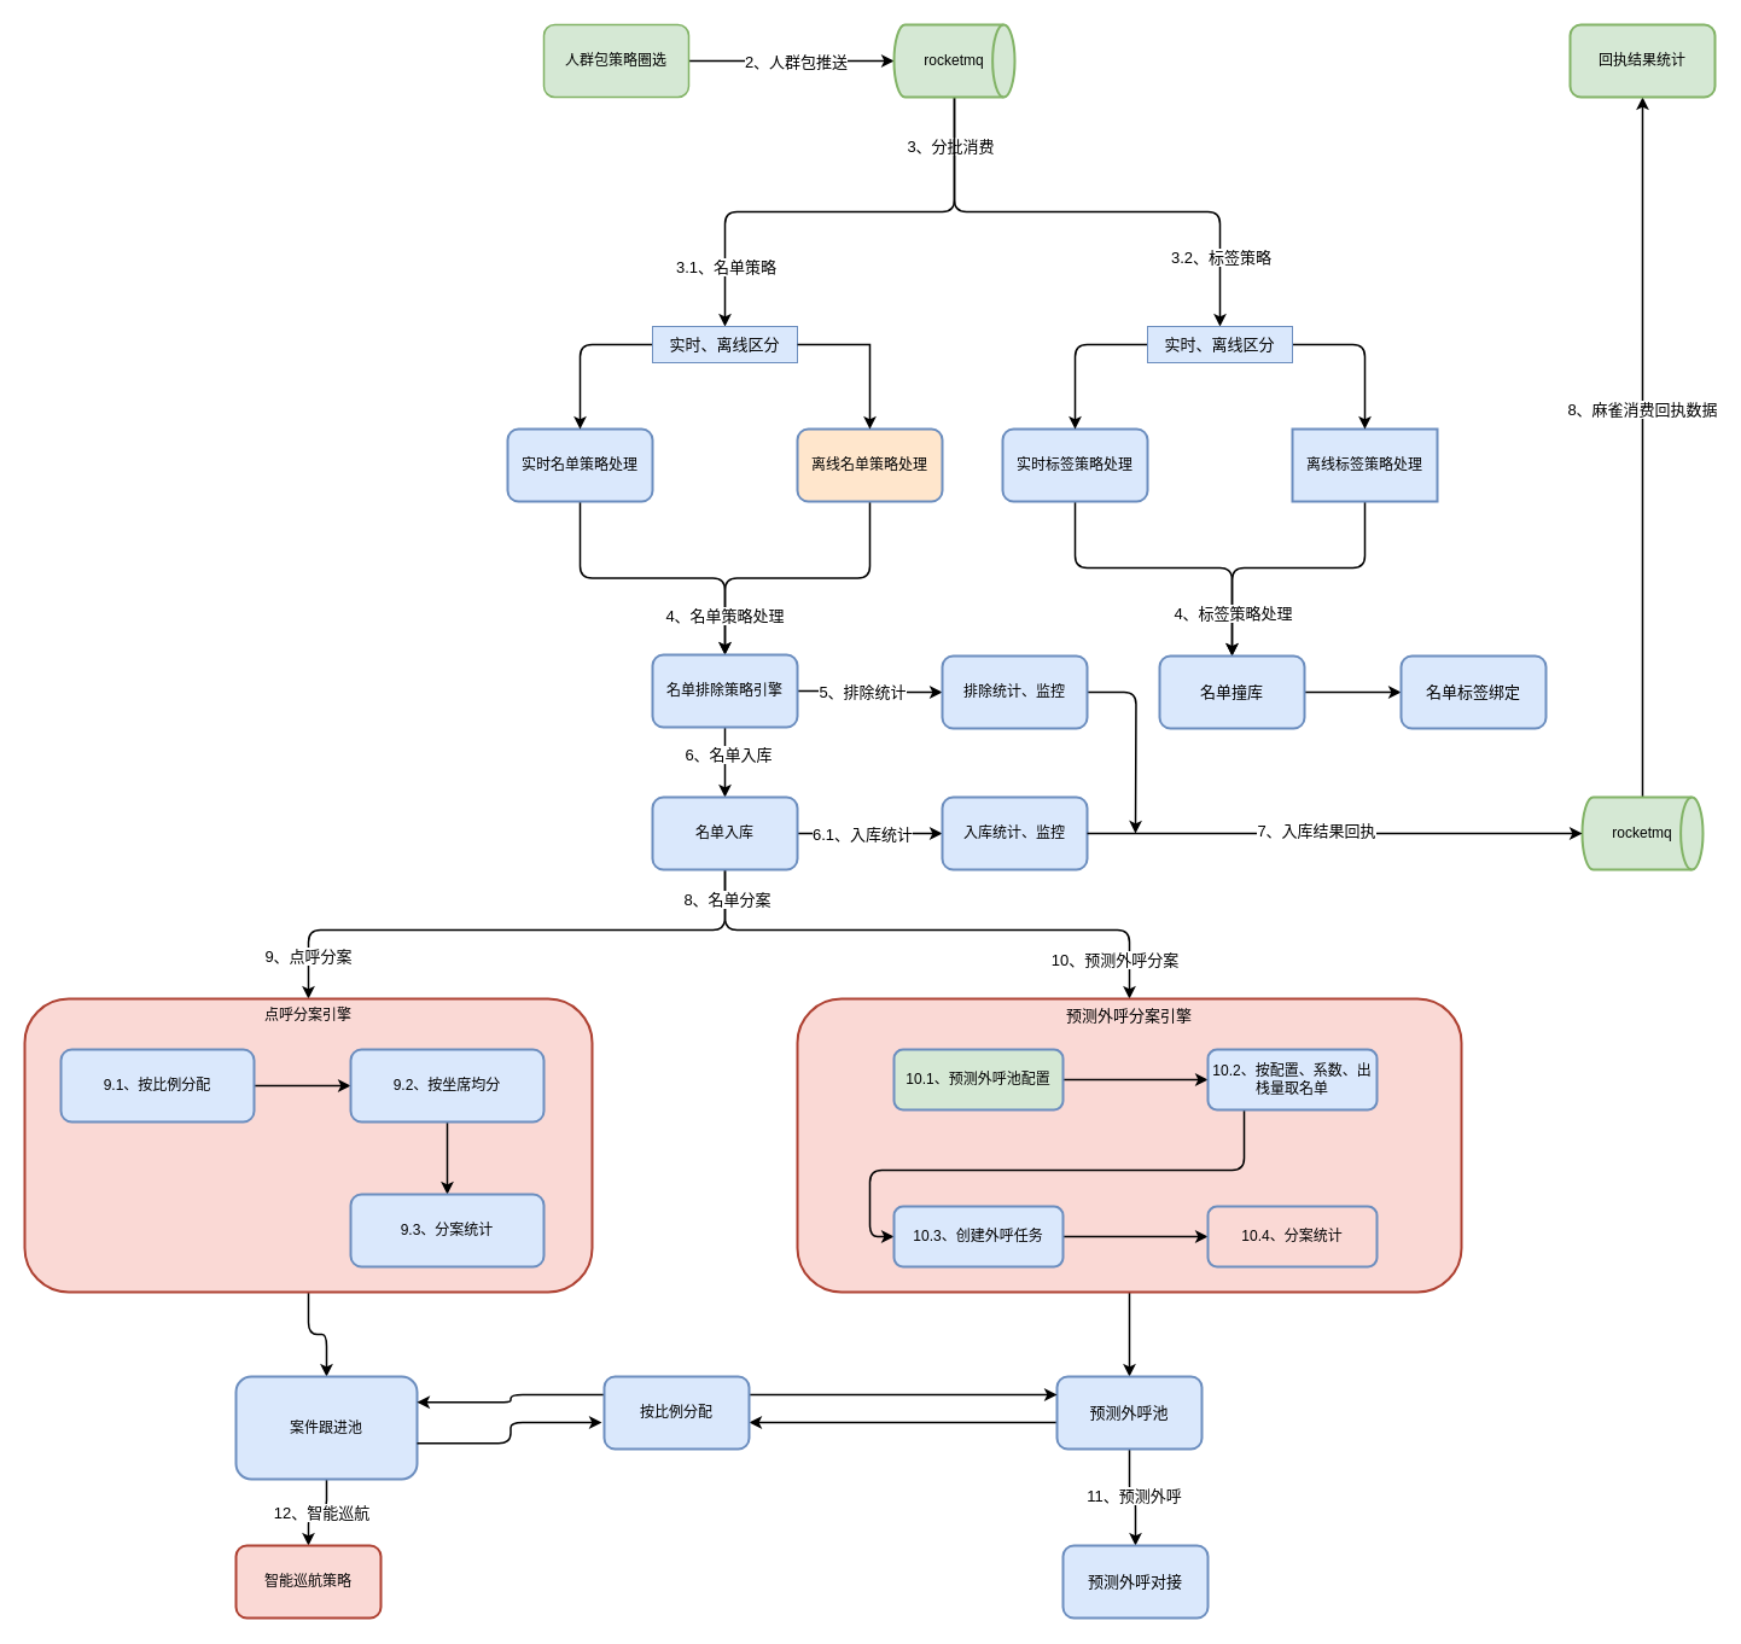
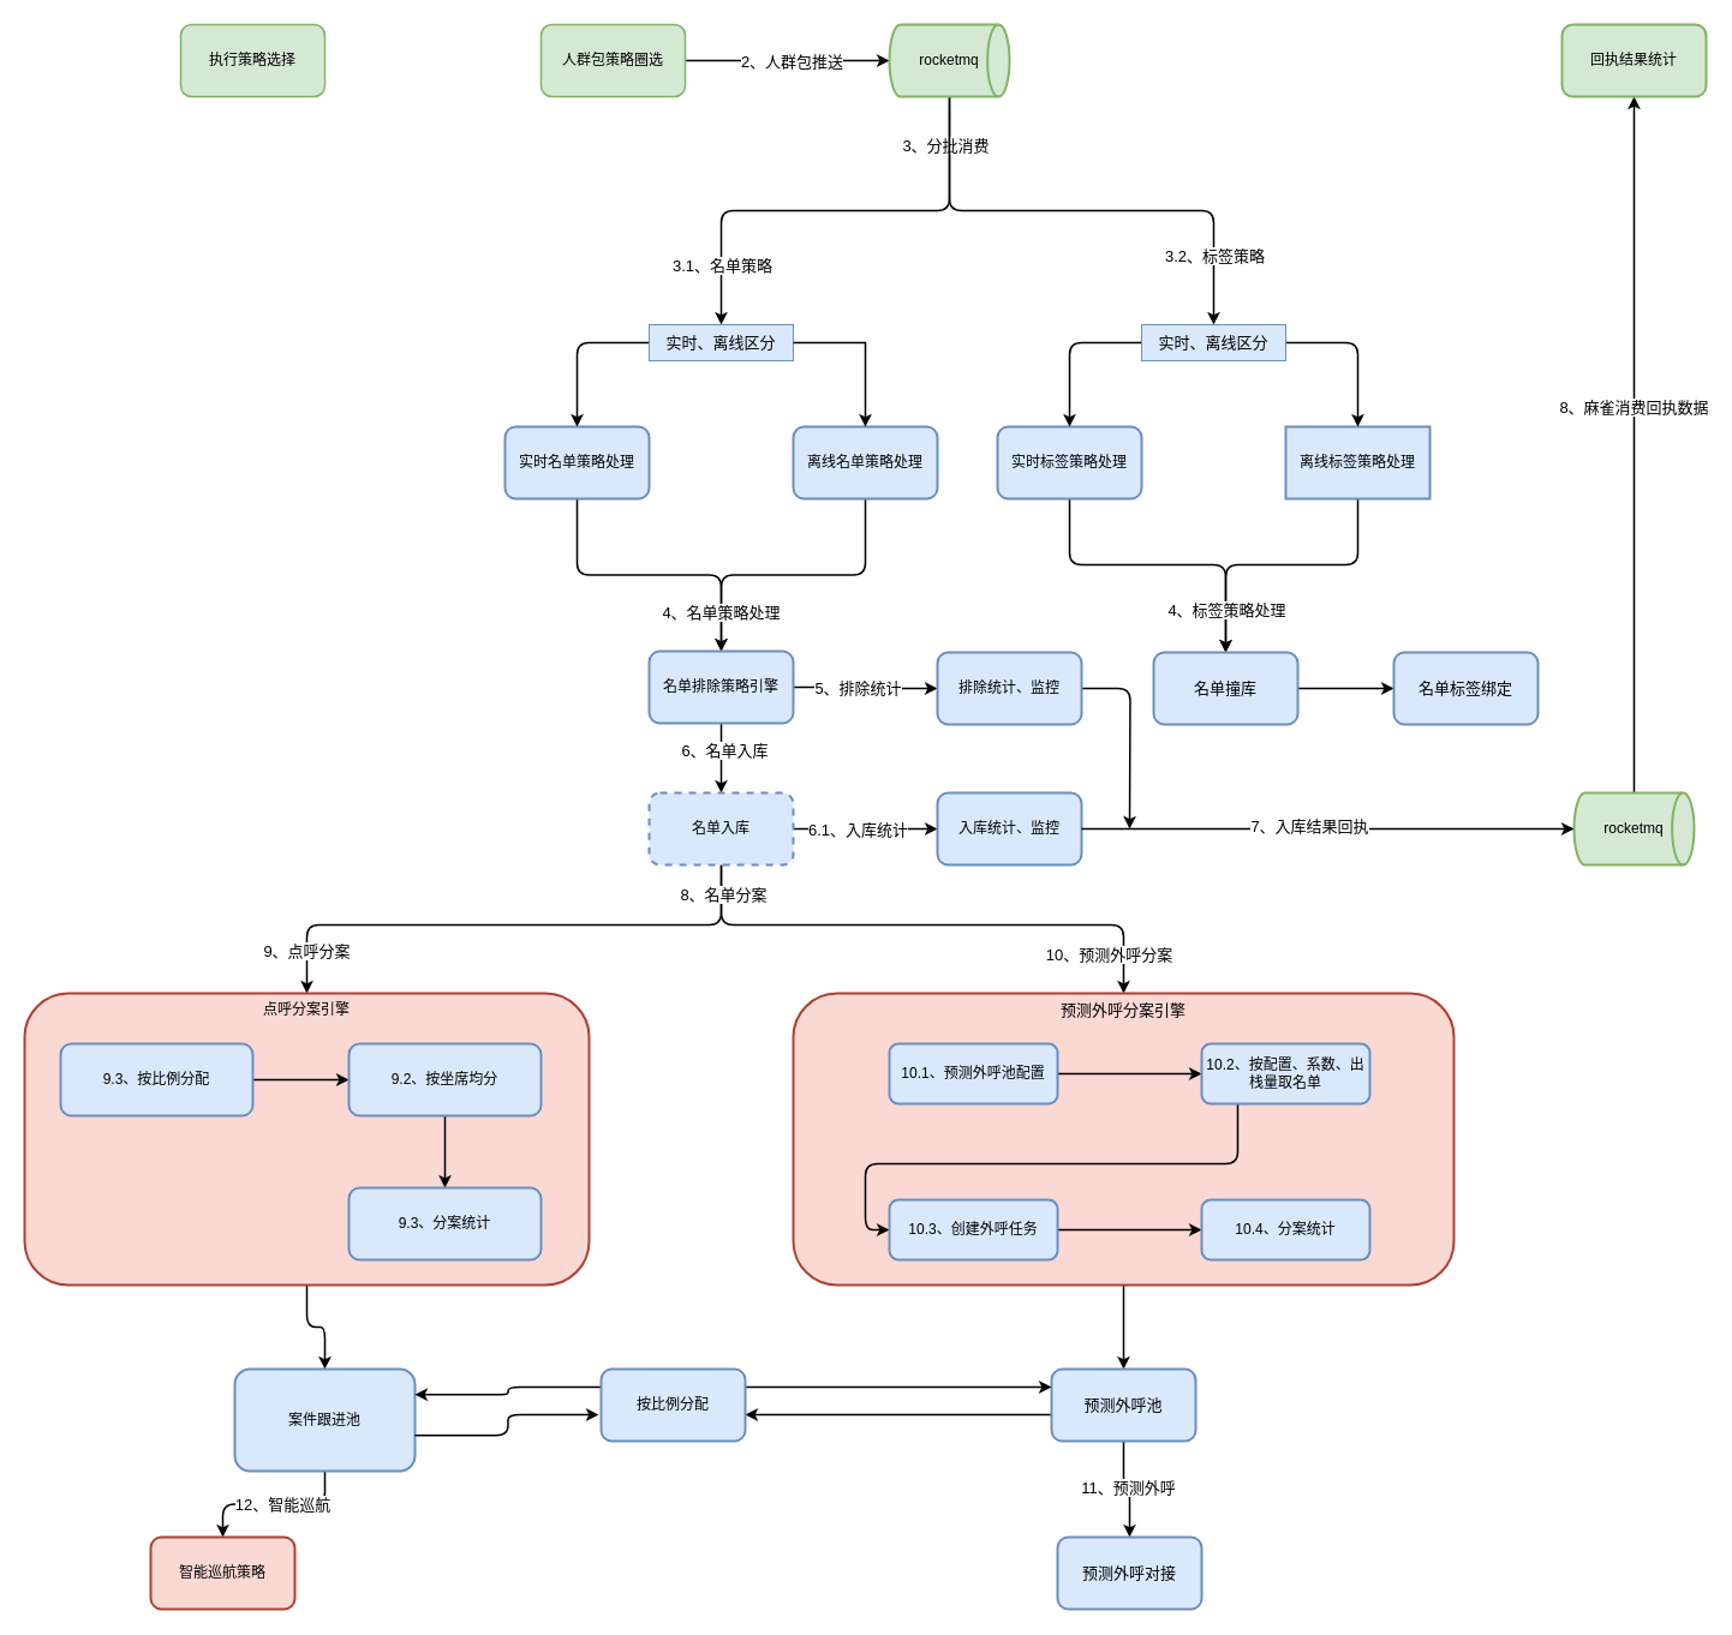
+ <mxCell id="2" value="执行策略选择" style="rounded=1;whiteSpace=wrap;html=1;strokeWidth=1.5;fillColor=#d5e8d4;strokeColor=#82b366;" parent="1" vertex="1"><mxGeometry x="150" y="20" width="120" height="60" as="geometry" /></mxCell>
- <mxCell id="16" value="离线名单策略处理" style="whiteSpace=wrap;html=1;fillColor=#ffe6cc;strokeColor=#6c8ebf;strokeWidth=2;rounded=1;" parent="1" vertex="1"><mxGeometry x="660" y="355" width="120" height="60" as="geometry" /></mxCell>
+ <mxCell id="16" value="离线名单策略处理" style="whiteSpace=wrap;html=1;fillColor=#dae8fc;strokeColor=#6c8ebf;strokeWidth=2;rounded=1;" parent="1" vertex="1"><mxGeometry x="660" y="355" width="120" height="60" as="geometry" /></mxCell>
- <mxCell id="44" value="名单入库" style="whiteSpace=wrap;html=1;fillColor=#dae8fc;strokeColor=#6c8ebf;strokeWidth=2;rounded=1;" parent="1" vertex="1"><mxGeometry x="540" y="660" width="120" height="60" as="geometry" /></mxCell>
+ <mxCell id="44" value="名单入库" style="whiteSpace=wrap;html=1;fillColor=#dae8fc;strokeColor=#6c8ebf;strokeWidth=2;rounded=1;dashed=1;" parent="1" vertex="1"><mxGeometry x="540" y="660" width="120" height="60" as="geometry" /></mxCell>
- <mxCell id="73" value="10.1、预测外呼池配置" style="whiteSpace=wrap;html=1;fillColor=#d5e8d4;strokeColor=#6c8ebf;strokeWidth=2;rounded=1;" vertex="1" parent="1"><mxGeometry x="740" y="869" width="140" height="50" as="geometry" /></mxCell>
+ <mxCell id="73" value="10.1、预测外呼池配置" style="whiteSpace=wrap;html=1;fillColor=#dae8fc;strokeColor=#6c8ebf;strokeWidth=2;rounded=1;" vertex="1" parent="1"><mxGeometry x="740" y="869" width="140" height="50" as="geometry" /></mxCell>
- <mxCell id="69" value="9.1、按比例分配" style="whiteSpace=wrap;html=1;fillColor=#dae8fc;strokeColor=#6c8ebf;strokeWidth=2;rounded=1;" vertex="1" parent="1"><mxGeometry x="50" y="869" width="160" height="60" as="geometry" /></mxCell>
+ <mxCell id="69" value="9.3、按比例分配" style="whiteSpace=wrap;html=1;fillColor=#dae8fc;strokeColor=#6c8ebf;strokeWidth=2;rounded=1;" vertex="1" parent="1"><mxGeometry x="50" y="869" width="160" height="60" as="geometry" /></mxCell>
- <mxCell id="78" value="10.4、分案统计" style="whiteSpace=wrap;html=1;fillColor=#fad9d5;strokeColor=#6c8ebf;strokeWidth=2;rounded=1;" vertex="1" parent="1"><mxGeometry x="1000" y="999" width="140" height="50" as="geometry" /></mxCell>
+ <mxCell id="78" value="10.4、分案统计" style="whiteSpace=wrap;html=1;fillColor=#dae8fc;strokeColor=#6c8ebf;strokeWidth=2;rounded=1;" vertex="1" parent="1"><mxGeometry x="1000" y="999" width="140" height="50" as="geometry" /></mxCell>
- <mxCell id="81" value="智能巡航策略" style="whiteSpace=wrap;html=1;fillColor=#fad9d5;strokeColor=#ae4132;strokeWidth=2;rounded=1;" vertex="1" parent="1"><mxGeometry x="195" y="1280" width="120" height="60" as="geometry" /></mxCell>
+ <mxCell id="81" value="智能巡航策略" style="whiteSpace=wrap;html=1;fillColor=#fad9d5;strokeColor=#ae4132;strokeWidth=2;rounded=1;" vertex="1" parent="1"><mxGeometry x="125" y="1280" width="120" height="60" as="geometry" /></mxCell>
